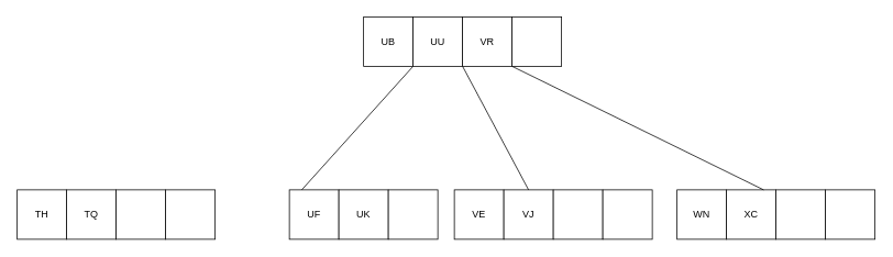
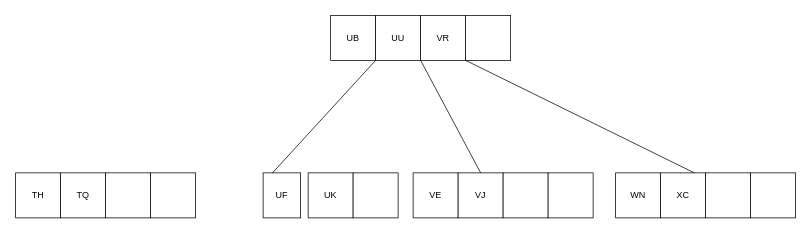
- <mxCell id="14" value="UF" style="whiteSpace=wrap;html=1;aspect=fixed;" vertex="1" parent="1"><mxGeometry x="350" y="230" width="60" height="60" as="geometry" /></mxCell>
+ <mxCell id="14" value="UF" style="whiteSpace=wrap;html=1;aspect=fixed;" vertex="1" parent="1"><mxGeometry x="350" y="230" width="50" height="60" as="geometry" /></mxCell>
